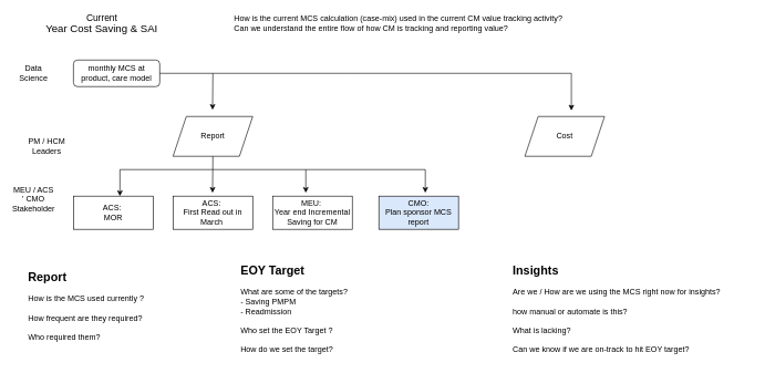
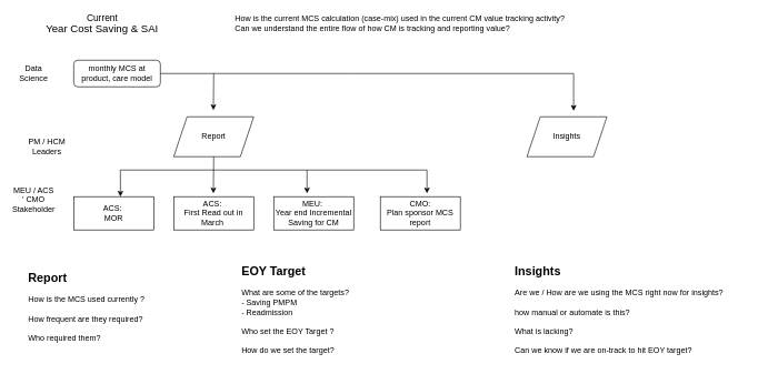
- <mxCell id="18" value="Cost" style="shape=parallelogram;perimeter=parallelogramPerimeter;whiteSpace=wrap;html=1;fixedSize=1;" vertex="1" parent="1"><mxGeometry x="790" y="175" width="120" height="60" as="geometry" /></mxCell>
+ <mxCell id="18" value="Insights" style="shape=parallelogram;perimeter=parallelogramPerimeter;whiteSpace=wrap;html=1;fixedSize=1;" vertex="1" parent="1"><mxGeometry x="790" y="175" width="120" height="60" as="geometry" /></mxCell>
- <mxCell id="16" value="CMO:&lt;div&gt;Plan sponsor MCS report&lt;/div&gt;" style="rounded=0;whiteSpace=wrap;html=1;fillColor=#dae8fc;" vertex="1" parent="1"><mxGeometry x="570" y="295" width="120" height="50" as="geometry" /></mxCell>
+ <mxCell id="16" value="CMO:&lt;div&gt;Plan sponsor MCS report&lt;/div&gt;" style="rounded=0;whiteSpace=wrap;html=1;" vertex="1" parent="1"><mxGeometry x="570" y="295" width="120" height="50" as="geometry" /></mxCell>
